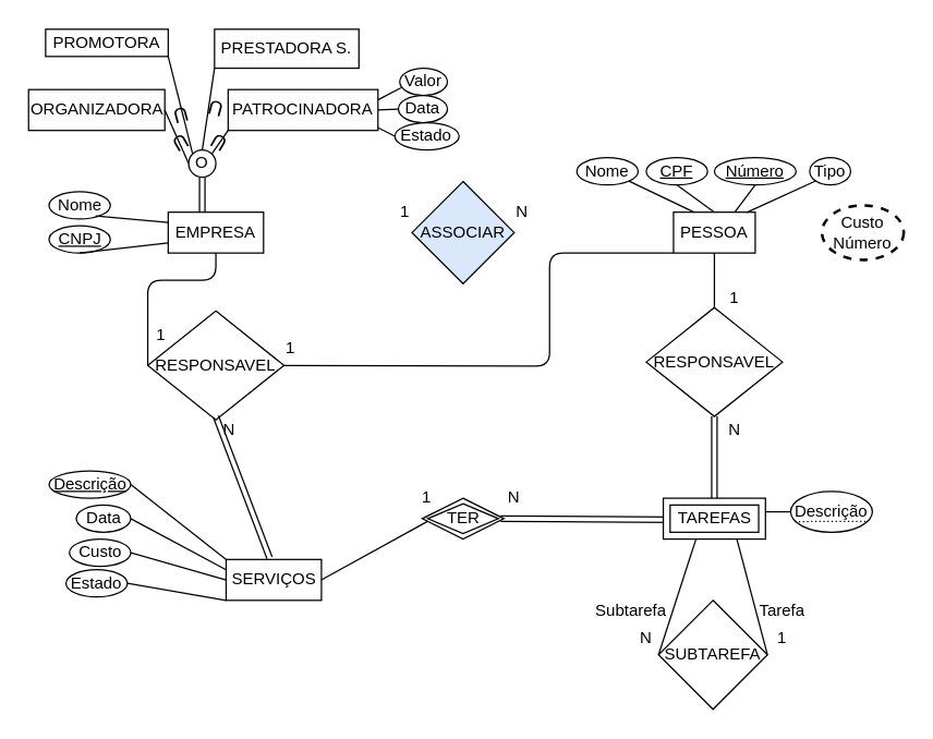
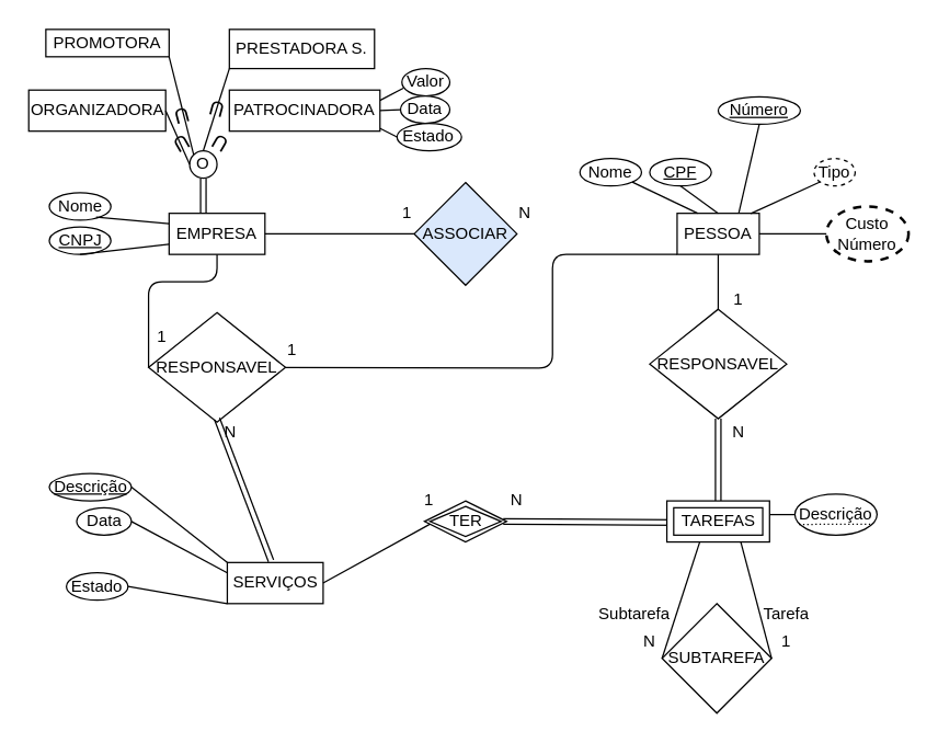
- <mxCell id="69" value="PRESTADORA S." style="rounded=0;whiteSpace=wrap;html=1;" vertex="1" parent="1"><mxGeometry x="157" y="20.69" width="106" height="28.61" as="geometry" /></mxCell>
+ <mxCell id="69" value="PRESTADORA S." style="rounded=0;whiteSpace=wrap;html=1;" vertex="1" parent="1"><mxGeometry x="167" y="20.69" width="106" height="28.61" as="geometry" /></mxCell>
- <mxCell id="74" value="" style="endArrow=none;html=1;exitX=1;exitY=0;exitDx=0;exitDy=0;entryX=0;entryY=1;entryDx=0;entryDy=0;" edge="1" parent="1" source="70" target="68"><mxGeometry width="50" height="50" relative="1" as="geometry"><mxPoint x="193" y="95" as="sourcePoint" /><mxPoint x="243" y="45" as="targetPoint" /></mxGeometry></mxCell>
- <mxCell id="10" value="&lt;u&gt;Número&lt;/u&gt;" style="ellipse;whiteSpace=wrap;html=1;" parent="1" vertex="1"><mxGeometry x="524" y="115" width="60" height="20" as="geometry" /></mxCell>
+ <mxCell id="10" value="&lt;u&gt;Número&lt;/u&gt;" style="ellipse;whiteSpace=wrap;html=1;" parent="1" vertex="1"><mxGeometry x="524" y="70" width="60" height="20" as="geometry" /></mxCell>
- <mxCell id="11" value="Tipo" style="ellipse;whiteSpace=wrap;html=1;" parent="1" vertex="1"><mxGeometry x="594" y="115" width="30" height="20" as="geometry" /></mxCell>
+ <mxCell id="11" value="Tipo" style="ellipse;whiteSpace=wrap;html=1;dashed=1;" parent="1" vertex="1"><mxGeometry x="594" y="115" width="30" height="20" as="geometry" /></mxCell>
+ <mxCell id="18" value="" style="endArrow=none;html=1;exitX=1;exitY=0.5;exitDx=0;exitDy=0;entryX=0;entryY=0.5;entryDx=0;entryDy=0;" parent="1" source="2" target="17" edge="1"><mxGeometry width="50" height="50" relative="1" as="geometry"><mxPoint x="293" y="195" as="sourcePoint" /><mxPoint x="343" y="145" as="targetPoint" /></mxGeometry></mxCell>
+ <mxCell id="55" value="" style="endArrow=none;html=1;exitX=1;exitY=0.5;exitDx=0;exitDy=0;entryX=0;entryY=0.5;entryDx=0;entryDy=0;" parent="1" source="7" target="54" edge="1"><mxGeometry width="50" height="50" relative="1" as="geometry"><mxPoint x="343" y="325" as="sourcePoint" /><mxPoint x="393" y="275" as="targetPoint" /></mxGeometry></mxCell>
- <mxCell id="29" value="Custo" style="ellipse;whiteSpace=wrap;html=1;" parent="1" vertex="1"><mxGeometry x="50.5" y="395" width="45" height="20" as="geometry" /></mxCell>
- <mxCell id="33" value="" style="endArrow=none;html=1;exitX=1;exitY=0.5;exitDx=0;exitDy=0;entryX=0;entryY=0.5;entryDx=0;entryDy=0;" parent="1" source="29" target="19" edge="1"><mxGeometry width="50" height="50" relative="1" as="geometry"><mxPoint x="295.5" y="325" as="sourcePoint" /><mxPoint x="345.5" y="275" as="targetPoint" /></mxGeometry></mxCell>
